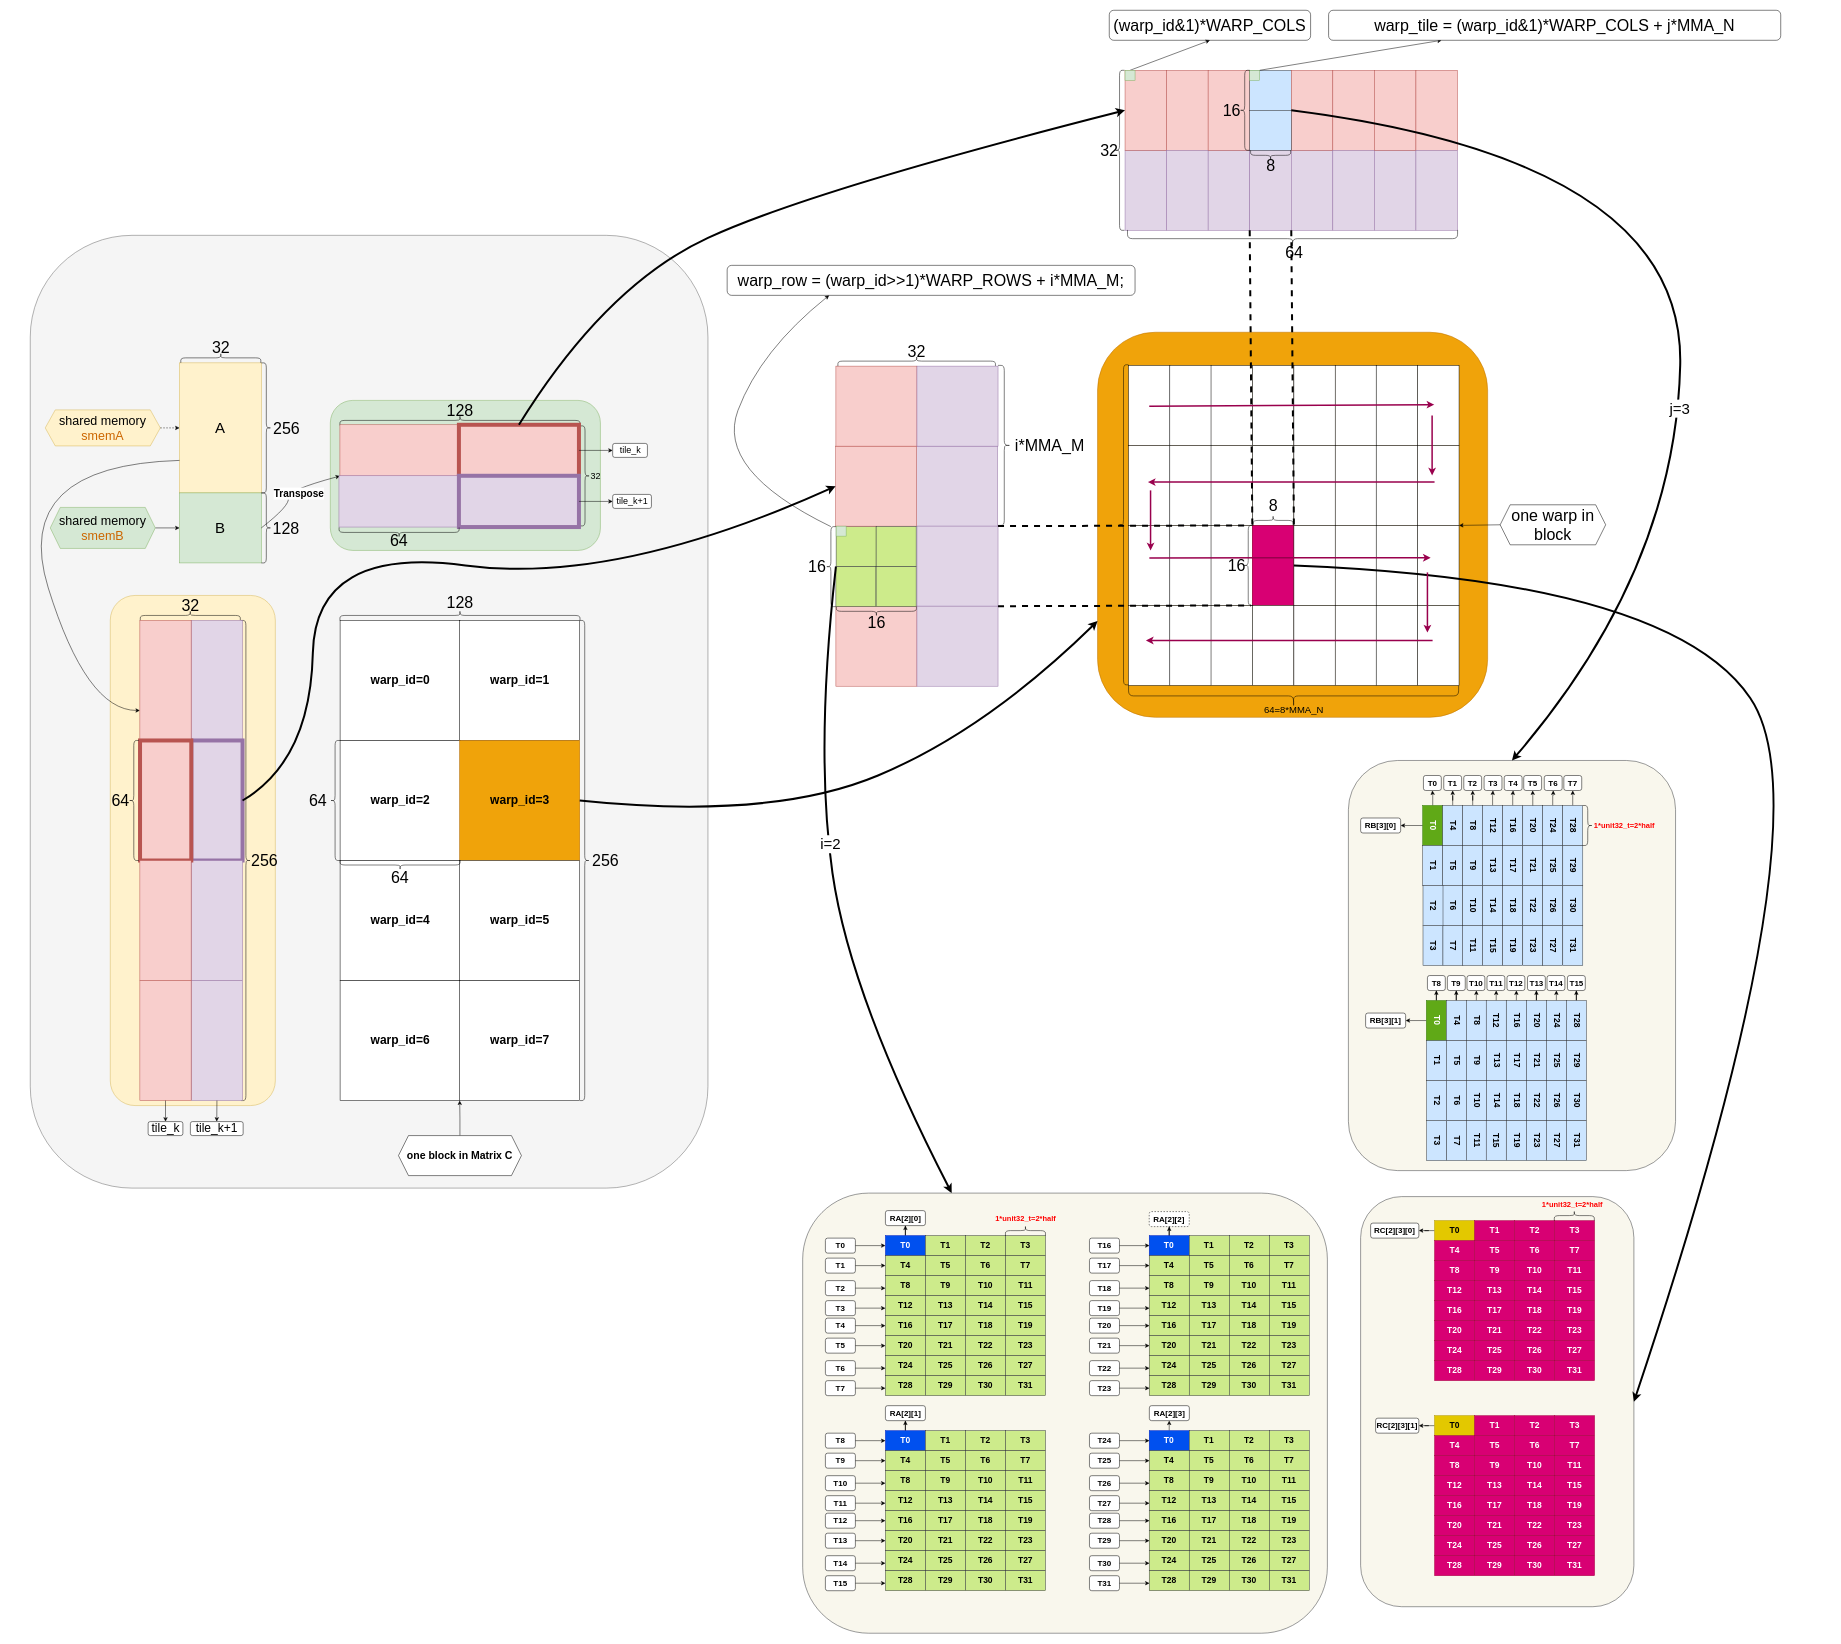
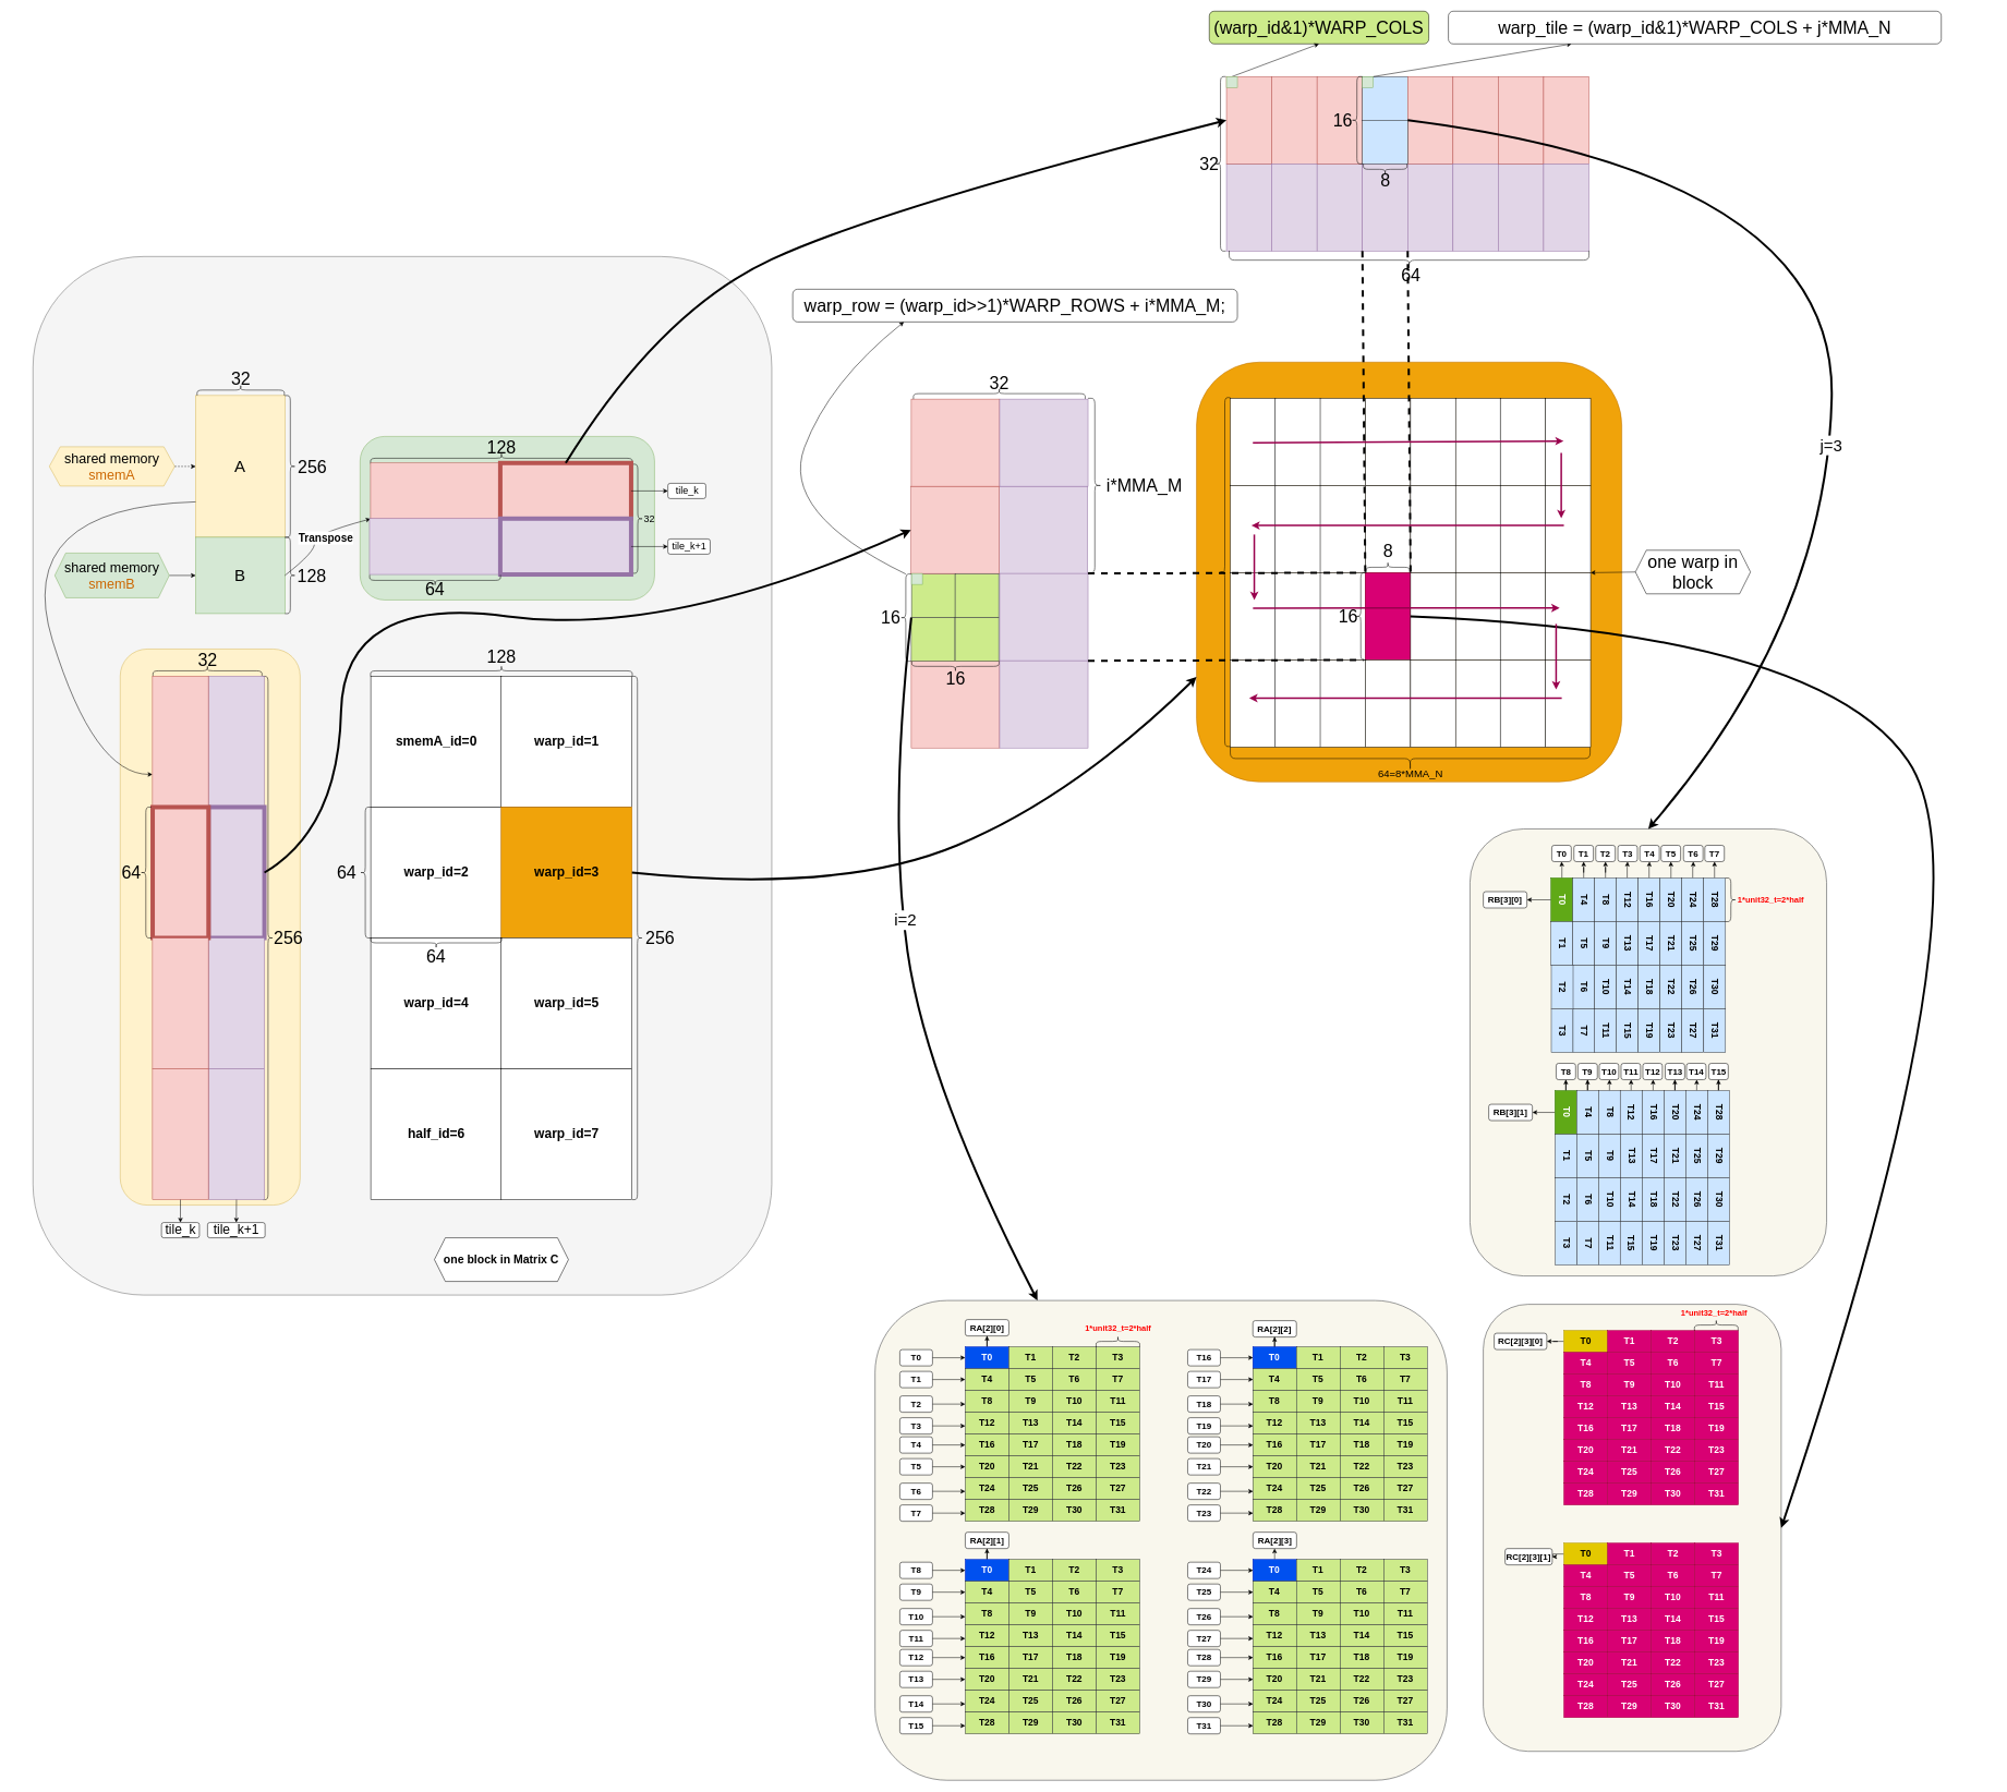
- <mxCell id="30" value="&lt;font style=&quot;font-size: 32px;&quot;&gt;(warp_id&amp;amp;1)*WARP_COLS&lt;/font&gt;" style="rounded=1;whiteSpace=wrap;html=1;align=center;" parent="1" vertex="1"><mxGeometry x="2217.43" y="20" width="402.57" height="60" as="geometry" /></mxCell>
+ <mxCell id="30" value="&lt;font style=&quot;font-size: 32px;&quot;&gt;(warp_id&amp;amp;1)*WARP_COLS&lt;/font&gt;" style="rounded=1;whiteSpace=wrap;html=1;align=center;fillColor=#cdeb8b;" parent="1" vertex="1"><mxGeometry x="2217.43" y="20" width="402.57" height="60" as="geometry" /></mxCell>
- <mxCell id="491" value="&lt;b&gt;&lt;font style=&quot;font-size: 24px;&quot;&gt;warp_id=0&lt;/font&gt;&lt;/b&gt;" style="whiteSpace=wrap;html=1;aspect=fixed;" parent="1" vertex="1"><mxGeometry x="679.5" y="1240" width="240" height="240" as="geometry" /></mxCell>
+ <mxCell id="491" value="&lt;b&gt;&lt;font style=&quot;font-size: 24px;&quot;&gt;smemA_id=0&lt;/font&gt;&lt;/b&gt;" style="whiteSpace=wrap;html=1;aspect=fixed;" parent="1" vertex="1"><mxGeometry x="679.5" y="1240" width="240" height="240" as="geometry" /></mxCell>
- <mxCell id="497" value="&lt;b&gt;&lt;font style=&quot;font-size: 24px;&quot;&gt;warp_id=6&lt;/font&gt;&lt;/b&gt;" style="whiteSpace=wrap;html=1;aspect=fixed;" parent="1" vertex="1"><mxGeometry x="679.5" y="1960" width="240" height="240" as="geometry" /></mxCell>
+ <mxCell id="497" value="&lt;b&gt;&lt;font style=&quot;font-size: 24px;&quot;&gt;half_id=6&lt;/font&gt;&lt;/b&gt;" style="whiteSpace=wrap;html=1;aspect=fixed;" parent="1" vertex="1"><mxGeometry x="679.5" y="1960" width="240" height="240" as="geometry" /></mxCell>
- <mxCell id="527" style="edgeStyle=orthogonalEdgeStyle;rounded=0;orthogonalLoop=1;jettySize=auto;html=1;entryX=0;entryY=1;entryDx=0;entryDy=0;" parent="1" source="528" target="498" edge="1"><mxGeometry relative="1" as="geometry" /></mxCell>
- <mxCell id="442" value="&lt;font style=&quot;font-size: 16px;&quot;&gt;&lt;b&gt;RA[2][2]&lt;/b&gt;&lt;/font&gt;" style="rounded=1;whiteSpace=wrap;html=1;dashed=1;" parent="1" vertex="1"><mxGeometry x="2297.34" y="2422" width="80" height="30" as="geometry" /></mxCell>
+ <mxCell id="442" value="&lt;font style=&quot;font-size: 16px;&quot;&gt;&lt;b&gt;RA[2][2]&lt;/b&gt;&lt;/font&gt;" style="rounded=1;whiteSpace=wrap;html=1;" parent="1" vertex="1"><mxGeometry x="2297.34" y="2422" width="80" height="30" as="geometry" /></mxCell>
- <mxCell id="479" value="&lt;font style=&quot;font-size: 16px;&quot;&gt;&lt;b&gt;RC[2&lt;/b&gt;&lt;/font&gt;&lt;b style=&quot;font-size: 16px; background-color: initial;&quot;&gt;][3][1]&lt;/b&gt;" style="rounded=1;whiteSpace=wrap;html=1;" parent="1" vertex="1"><mxGeometry x="2750" y="2835" width="86.44" height="30" as="geometry" /></mxCell>
+ <mxCell id="479" value="&lt;font style=&quot;font-size: 16px;&quot;&gt;&lt;b&gt;RC[2&lt;/b&gt;&lt;/font&gt;&lt;b style=&quot;font-size: 16px; background-color: initial;&quot;&gt;][3][1]&lt;/b&gt;" style="rounded=1;whiteSpace=wrap;html=1;" parent="1" vertex="1"><mxGeometry x="2760" y="2840" width="86.44" height="30" as="geometry" /></mxCell>
